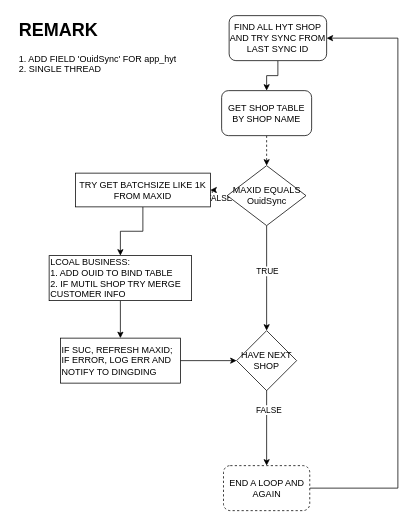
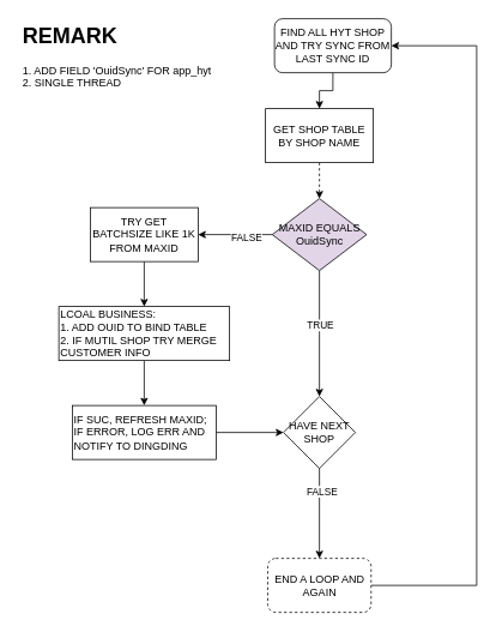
- <mxCell id="5" value="GET SHOP TABLE BY SHOP NAME" style="whiteSpace=wrap;html=1;rounded=1;" vertex="1" parent="1"><mxGeometry x="295" y="120" width="120" height="60" as="geometry" /></mxCell>
+ <mxCell id="5" value="GET SHOP TABLE BY SHOP NAME" style="rounded=0;whiteSpace=wrap;html=1;" vertex="1" parent="1"><mxGeometry x="295" y="120" width="120" height="60" as="geometry" /></mxCell>
- <mxCell id="18" value="TRY GET BATCHSIZE LIKE 1K FROM MAXID" style="rounded=0;whiteSpace=wrap;html=1;" vertex="1" parent="1"><mxGeometry x="100" y="230" width="180" height="45" as="geometry" /></mxCell>
+ <mxCell id="18" value="TRY GET BATCHSIZE LIKE 1K FROM MAXID" style="rounded=0;whiteSpace=wrap;html=1;" vertex="1" parent="1"><mxGeometry x="100" y="230" width="120" height="60" as="geometry" /></mxCell>
- <mxCell id="11" value="MAXID EQUALS OuidSync" style="rhombus;whiteSpace=wrap;html=1;" vertex="1" parent="1"><mxGeometry x="302.5" y="220" width="105" height="80" as="geometry" /></mxCell>
+ <mxCell id="11" value="MAXID EQUALS OuidSync" style="rhombus;whiteSpace=wrap;html=1;fillColor=#e1d5e7;" vertex="1" parent="1"><mxGeometry x="302.5" y="220" width="105" height="80" as="geometry" /></mxCell>
